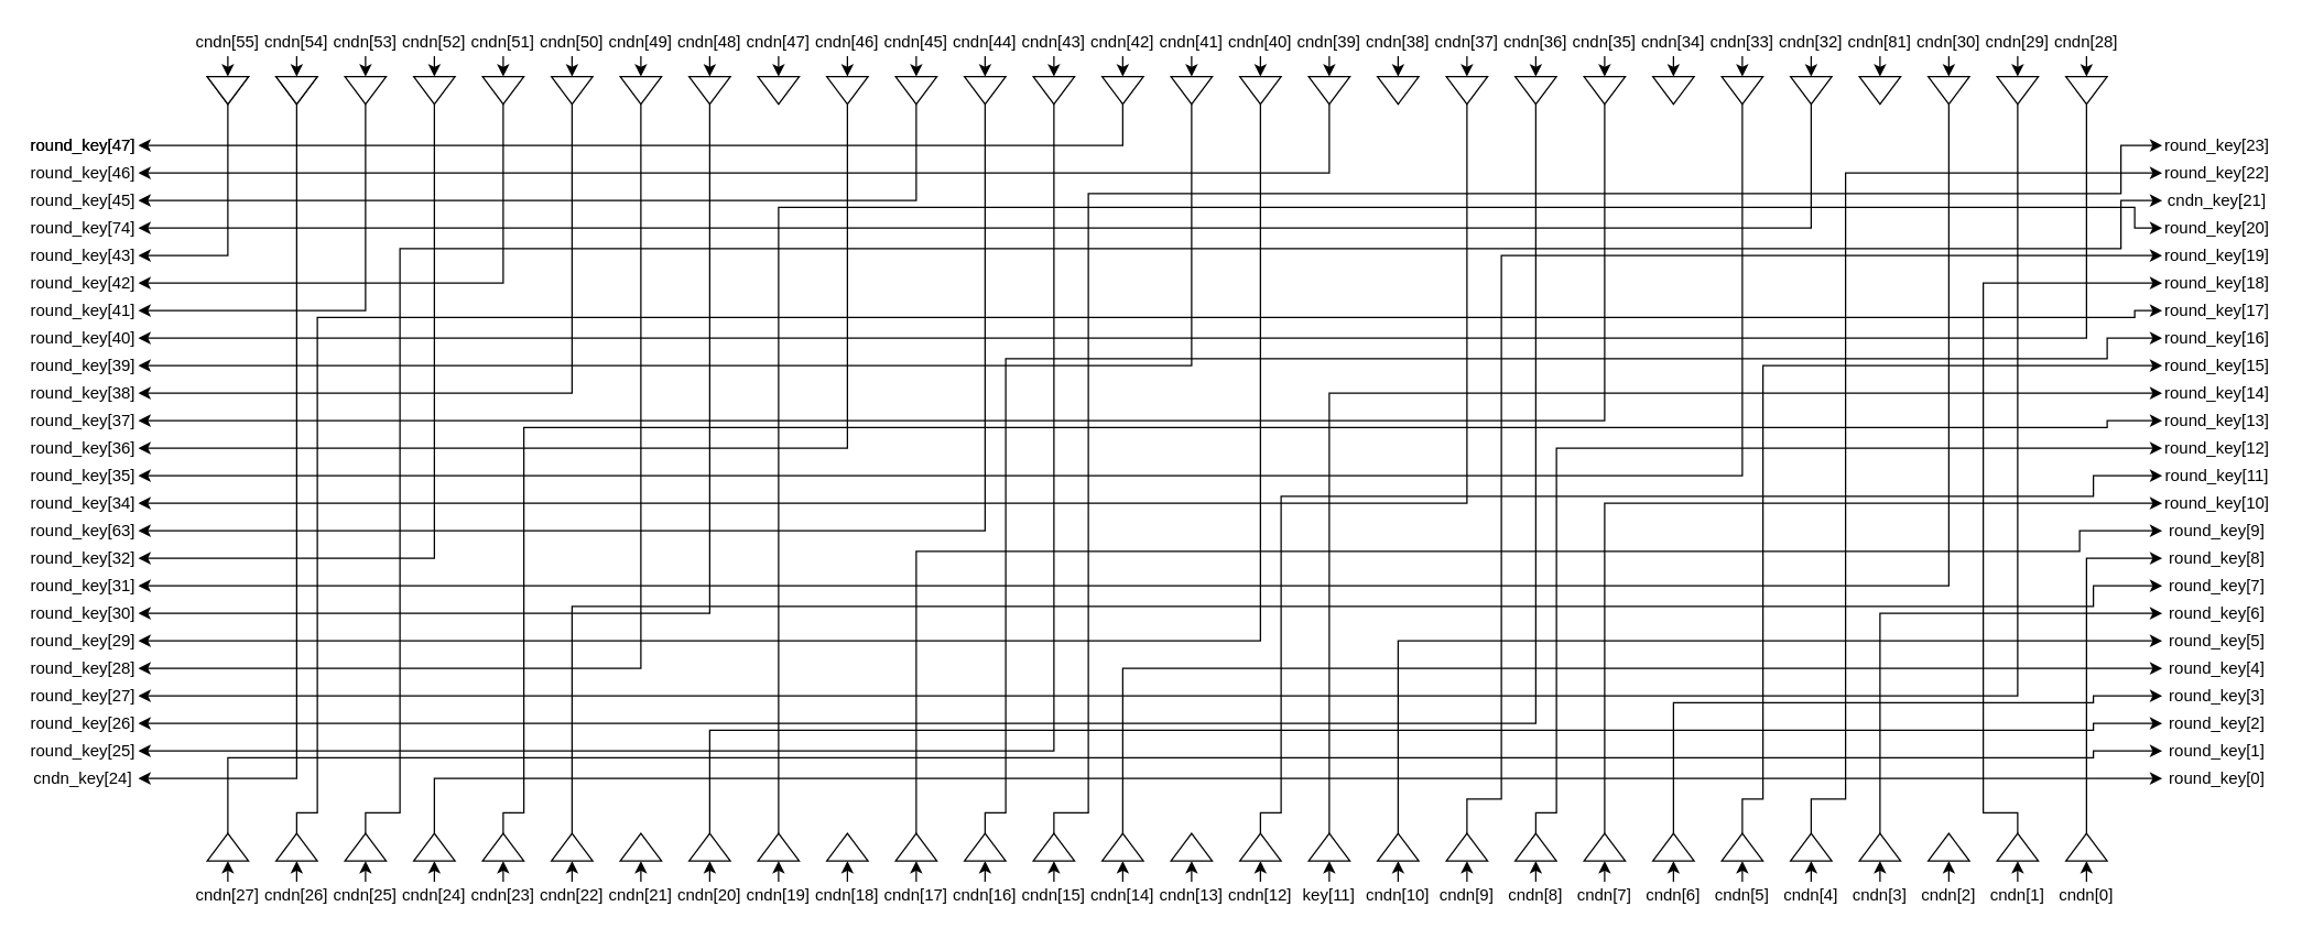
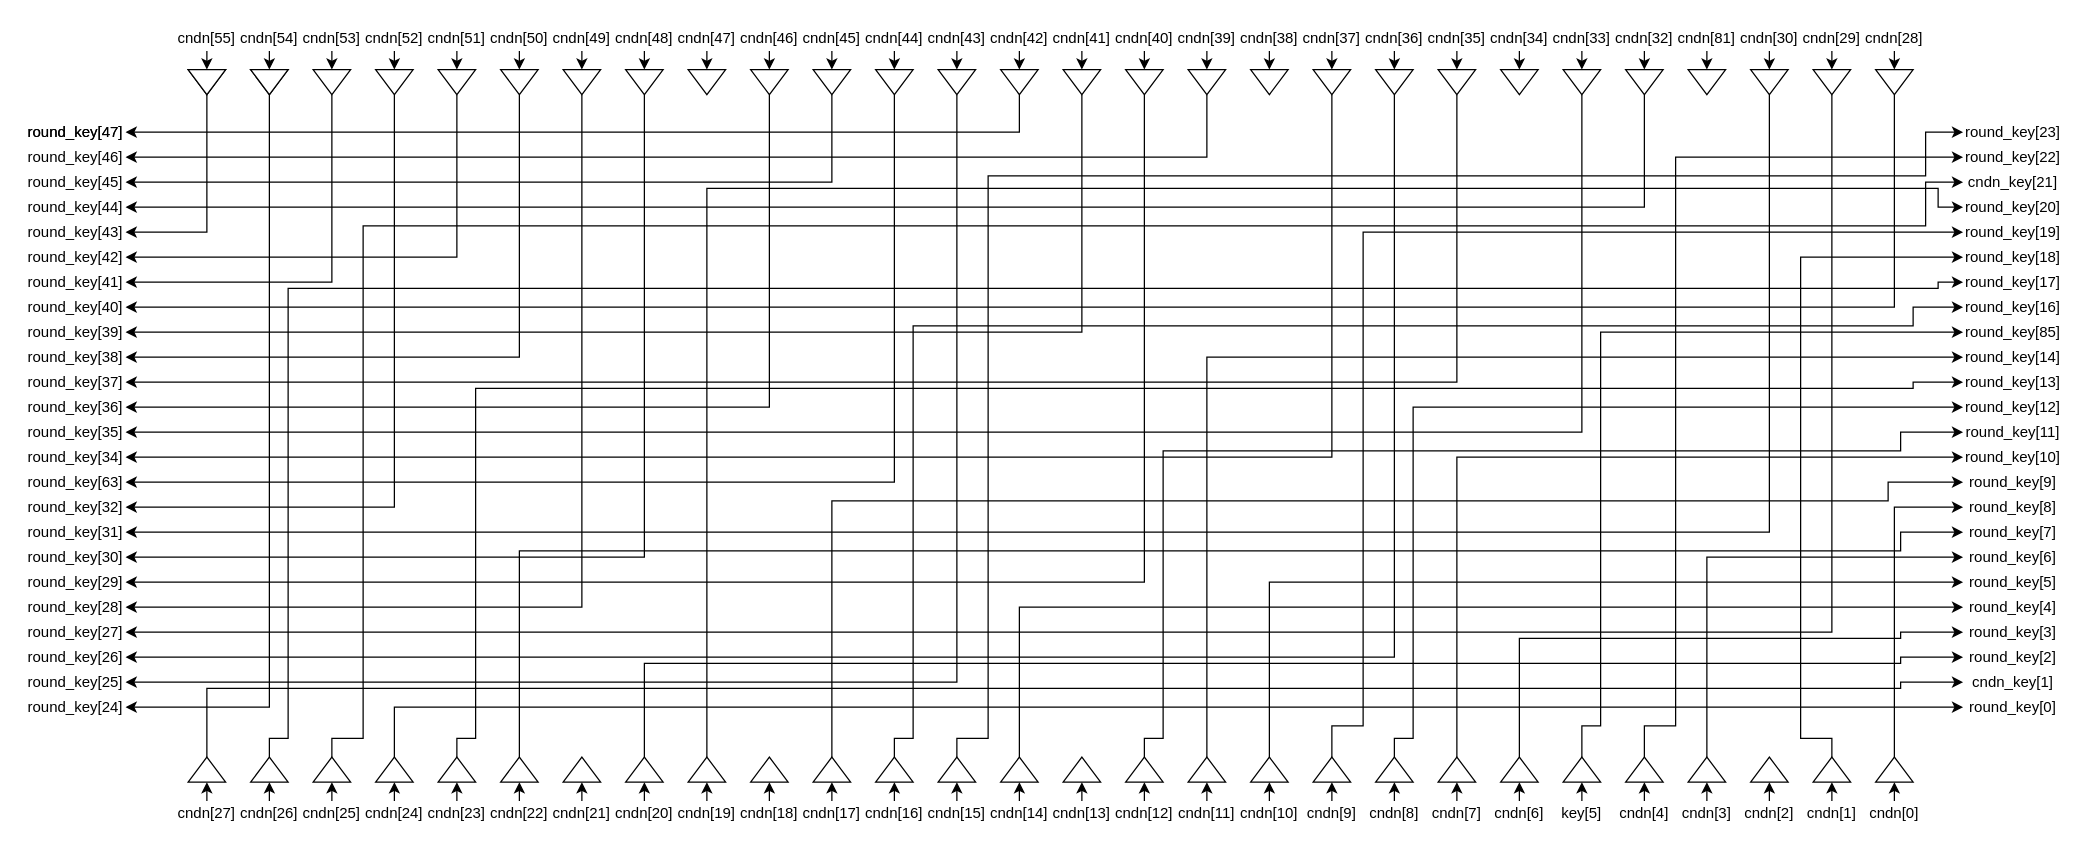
- <mxCell id="136" value="round_key[74]" style="text;html=1;align=center;verticalAlign=middle;whiteSpace=wrap;rounded=0;" vertex="1" parent="1"><mxGeometry x="20" y="150" width="80" height="30" as="geometry" /></mxCell>
+ <mxCell id="136" value="round_key[44]" style="text;html=1;align=center;verticalAlign=middle;whiteSpace=wrap;rounded=0;" vertex="1" parent="1"><mxGeometry x="20" y="150" width="80" height="30" as="geometry" /></mxCell>
- <mxCell id="64" value="round_key[15]" style="text;html=1;align=center;verticalAlign=middle;whiteSpace=wrap;rounded=0;" vertex="1" parent="1"><mxGeometry x="1570" y="250" width="80" height="30" as="geometry" /></mxCell>
+ <mxCell id="64" value="round_key[85]" style="text;html=1;align=center;verticalAlign=middle;whiteSpace=wrap;rounded=0;" vertex="1" parent="1"><mxGeometry x="1570" y="250" width="80" height="30" as="geometry" /></mxCell>
- <mxCell id="72" value="round_key[1]" style="text;html=1;align=center;verticalAlign=middle;whiteSpace=wrap;rounded=0;" vertex="1" parent="1"><mxGeometry x="1570" y="530" width="80" height="30" as="geometry" /></mxCell>
+ <mxCell id="72" value="cndn_key[1]" style="text;html=1;align=center;verticalAlign=middle;whiteSpace=wrap;rounded=0;" vertex="1" parent="1"><mxGeometry x="1570" y="530" width="80" height="30" as="geometry" /></mxCell>
- <mxCell id="268" value="cndn_key[24]" style="text;html=1;align=center;verticalAlign=middle;whiteSpace=wrap;rounded=0;" vertex="1" parent="1"><mxGeometry x="20" y="550" width="80" height="30" as="geometry" /></mxCell>
+ <mxCell id="268" value="round_key[24]" style="text;html=1;align=center;verticalAlign=middle;whiteSpace=wrap;rounded=0;" vertex="1" parent="1"><mxGeometry x="20" y="550" width="80" height="30" as="geometry" /></mxCell>
- <mxCell id="109" value="key[11]" style="text;html=1;align=center;verticalAlign=middle;whiteSpace=wrap;rounded=0;" vertex="1" parent="1"><mxGeometry x="940" y="640" width="50" height="20" as="geometry" /></mxCell>
+ <mxCell id="109" value="cndn[11]" style="text;html=1;align=center;verticalAlign=middle;whiteSpace=wrap;rounded=0;" vertex="1" parent="1"><mxGeometry x="940" y="640" width="50" height="20" as="geometry" /></mxCell>
- <mxCell id="97" value="cndn[5]" style="text;html=1;align=center;verticalAlign=middle;whiteSpace=wrap;rounded=0;" vertex="1" parent="1"><mxGeometry x="1240" y="640" width="50" height="20" as="geometry" /></mxCell>
+ <mxCell id="97" value="key[5]" style="text;html=1;align=center;verticalAlign=middle;whiteSpace=wrap;rounded=0;" vertex="1" parent="1"><mxGeometry x="1240" y="640" width="50" height="20" as="geometry" /></mxCell>
